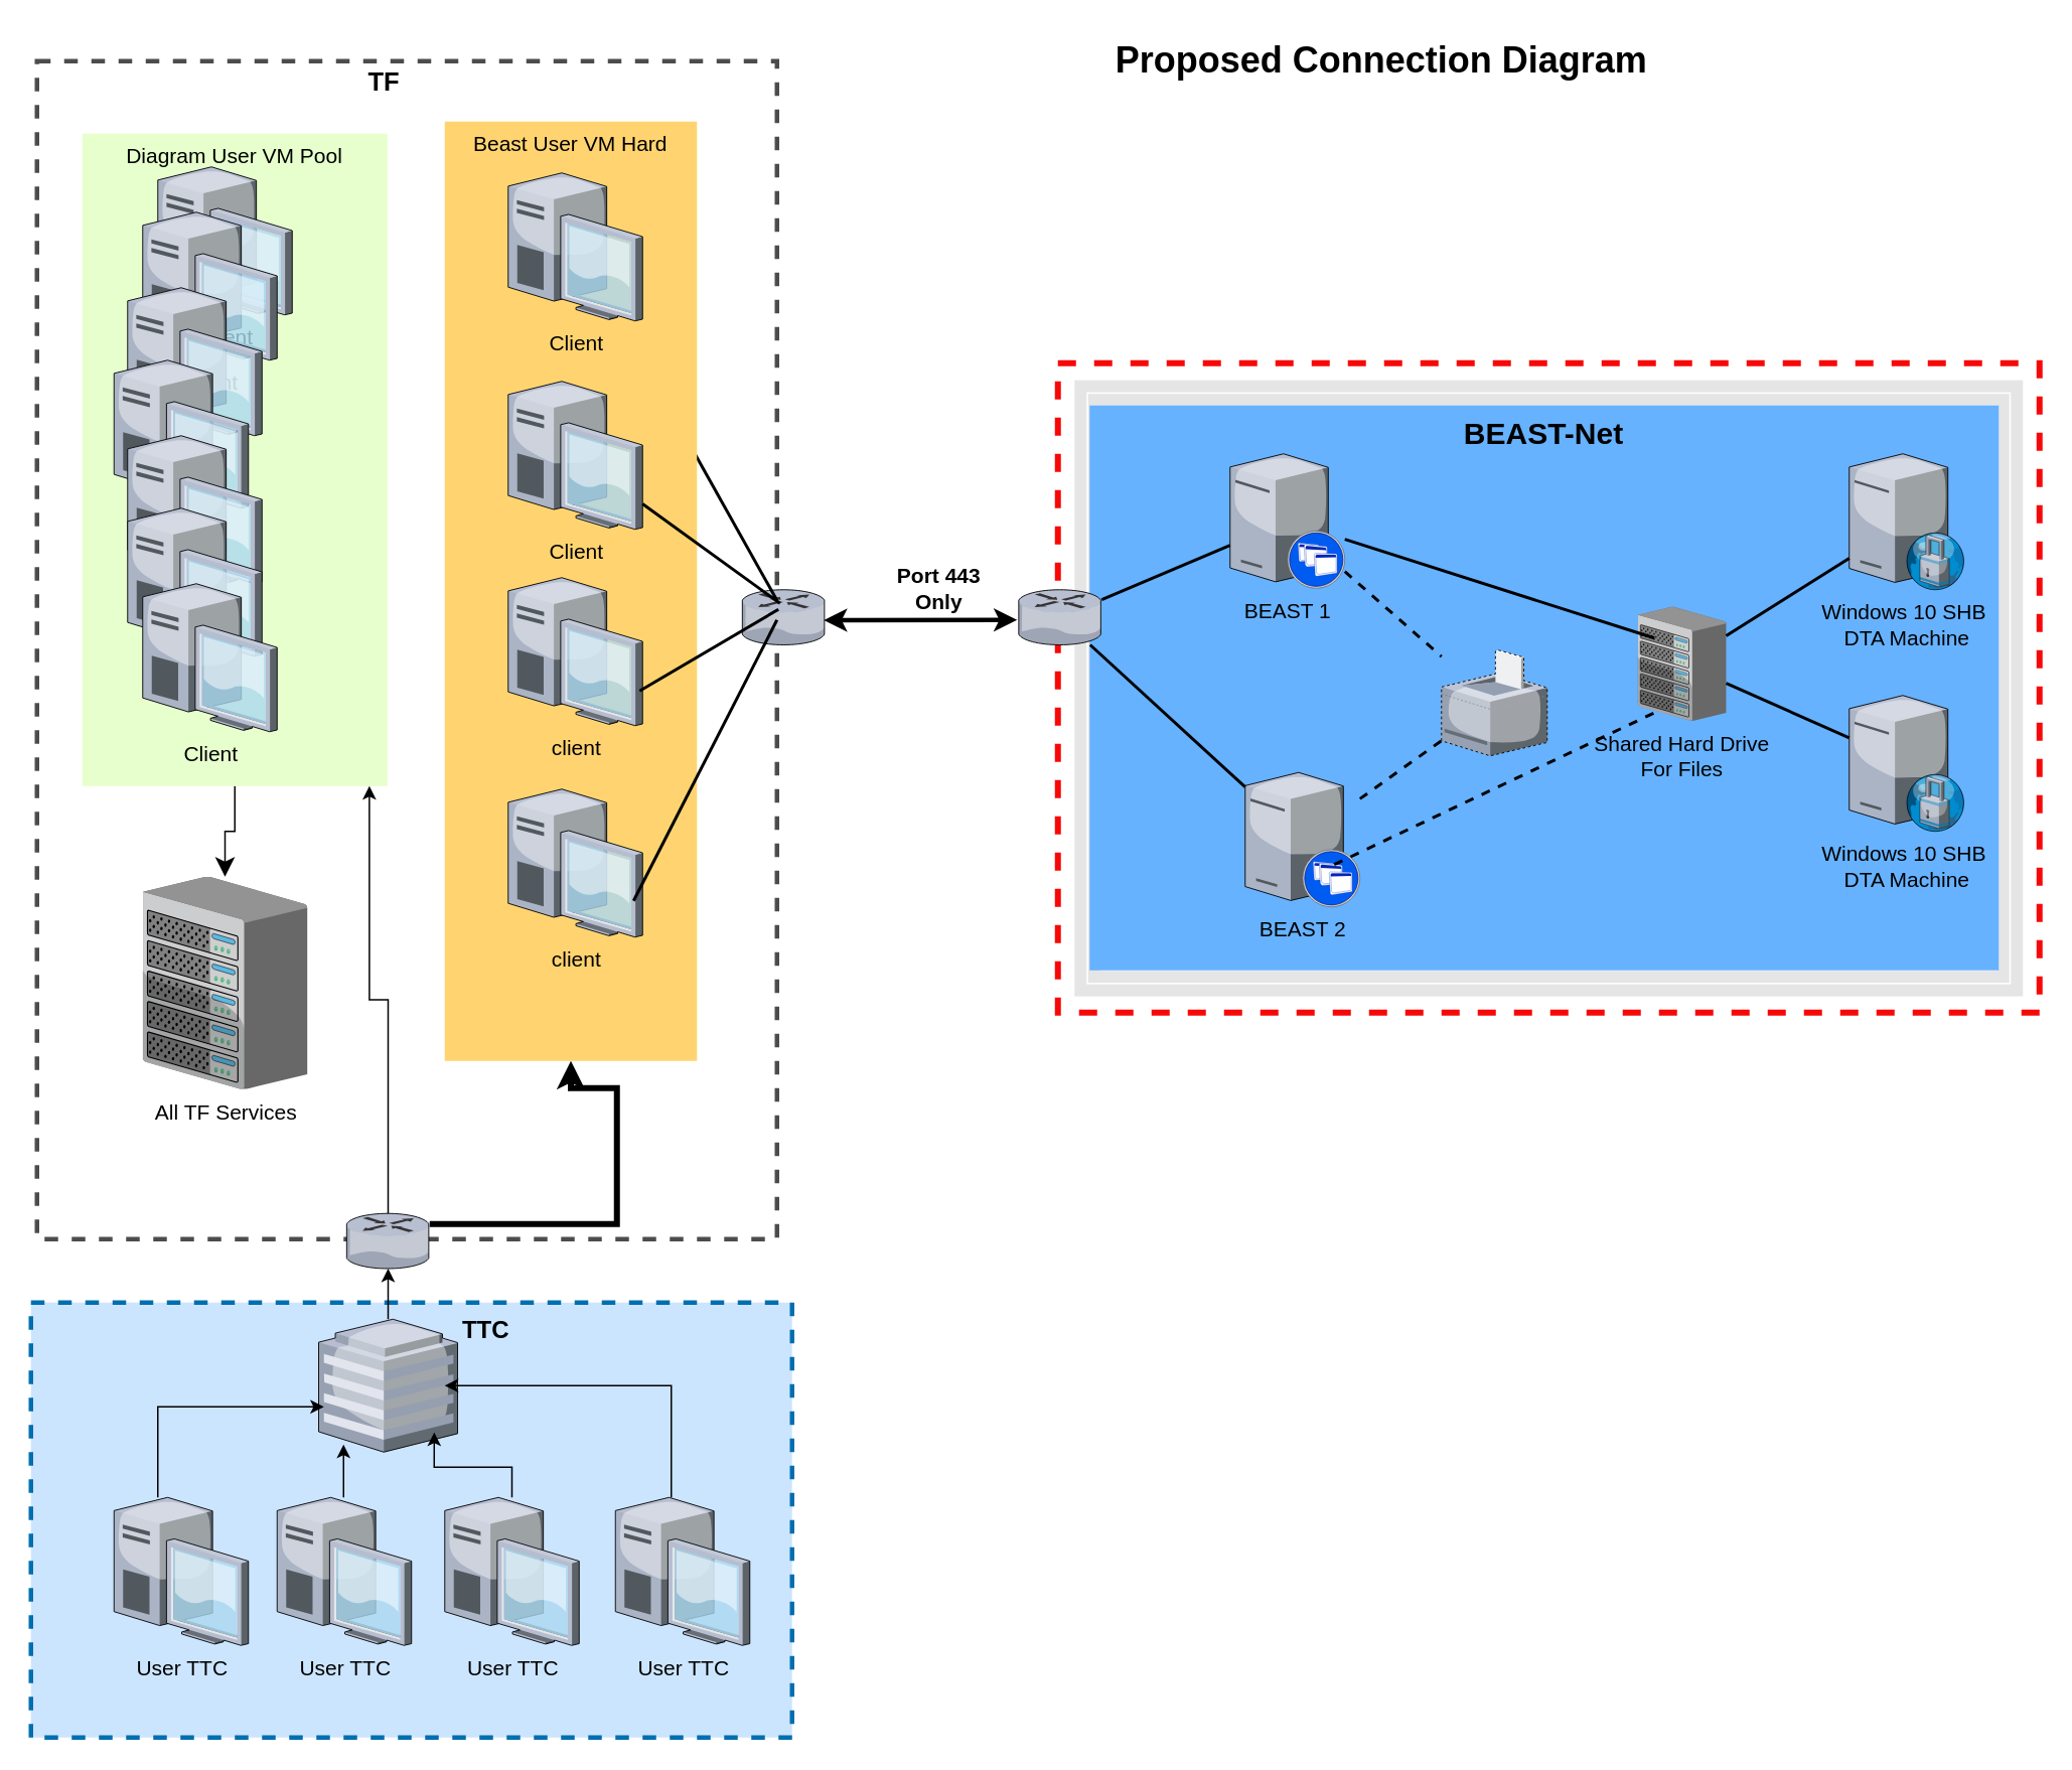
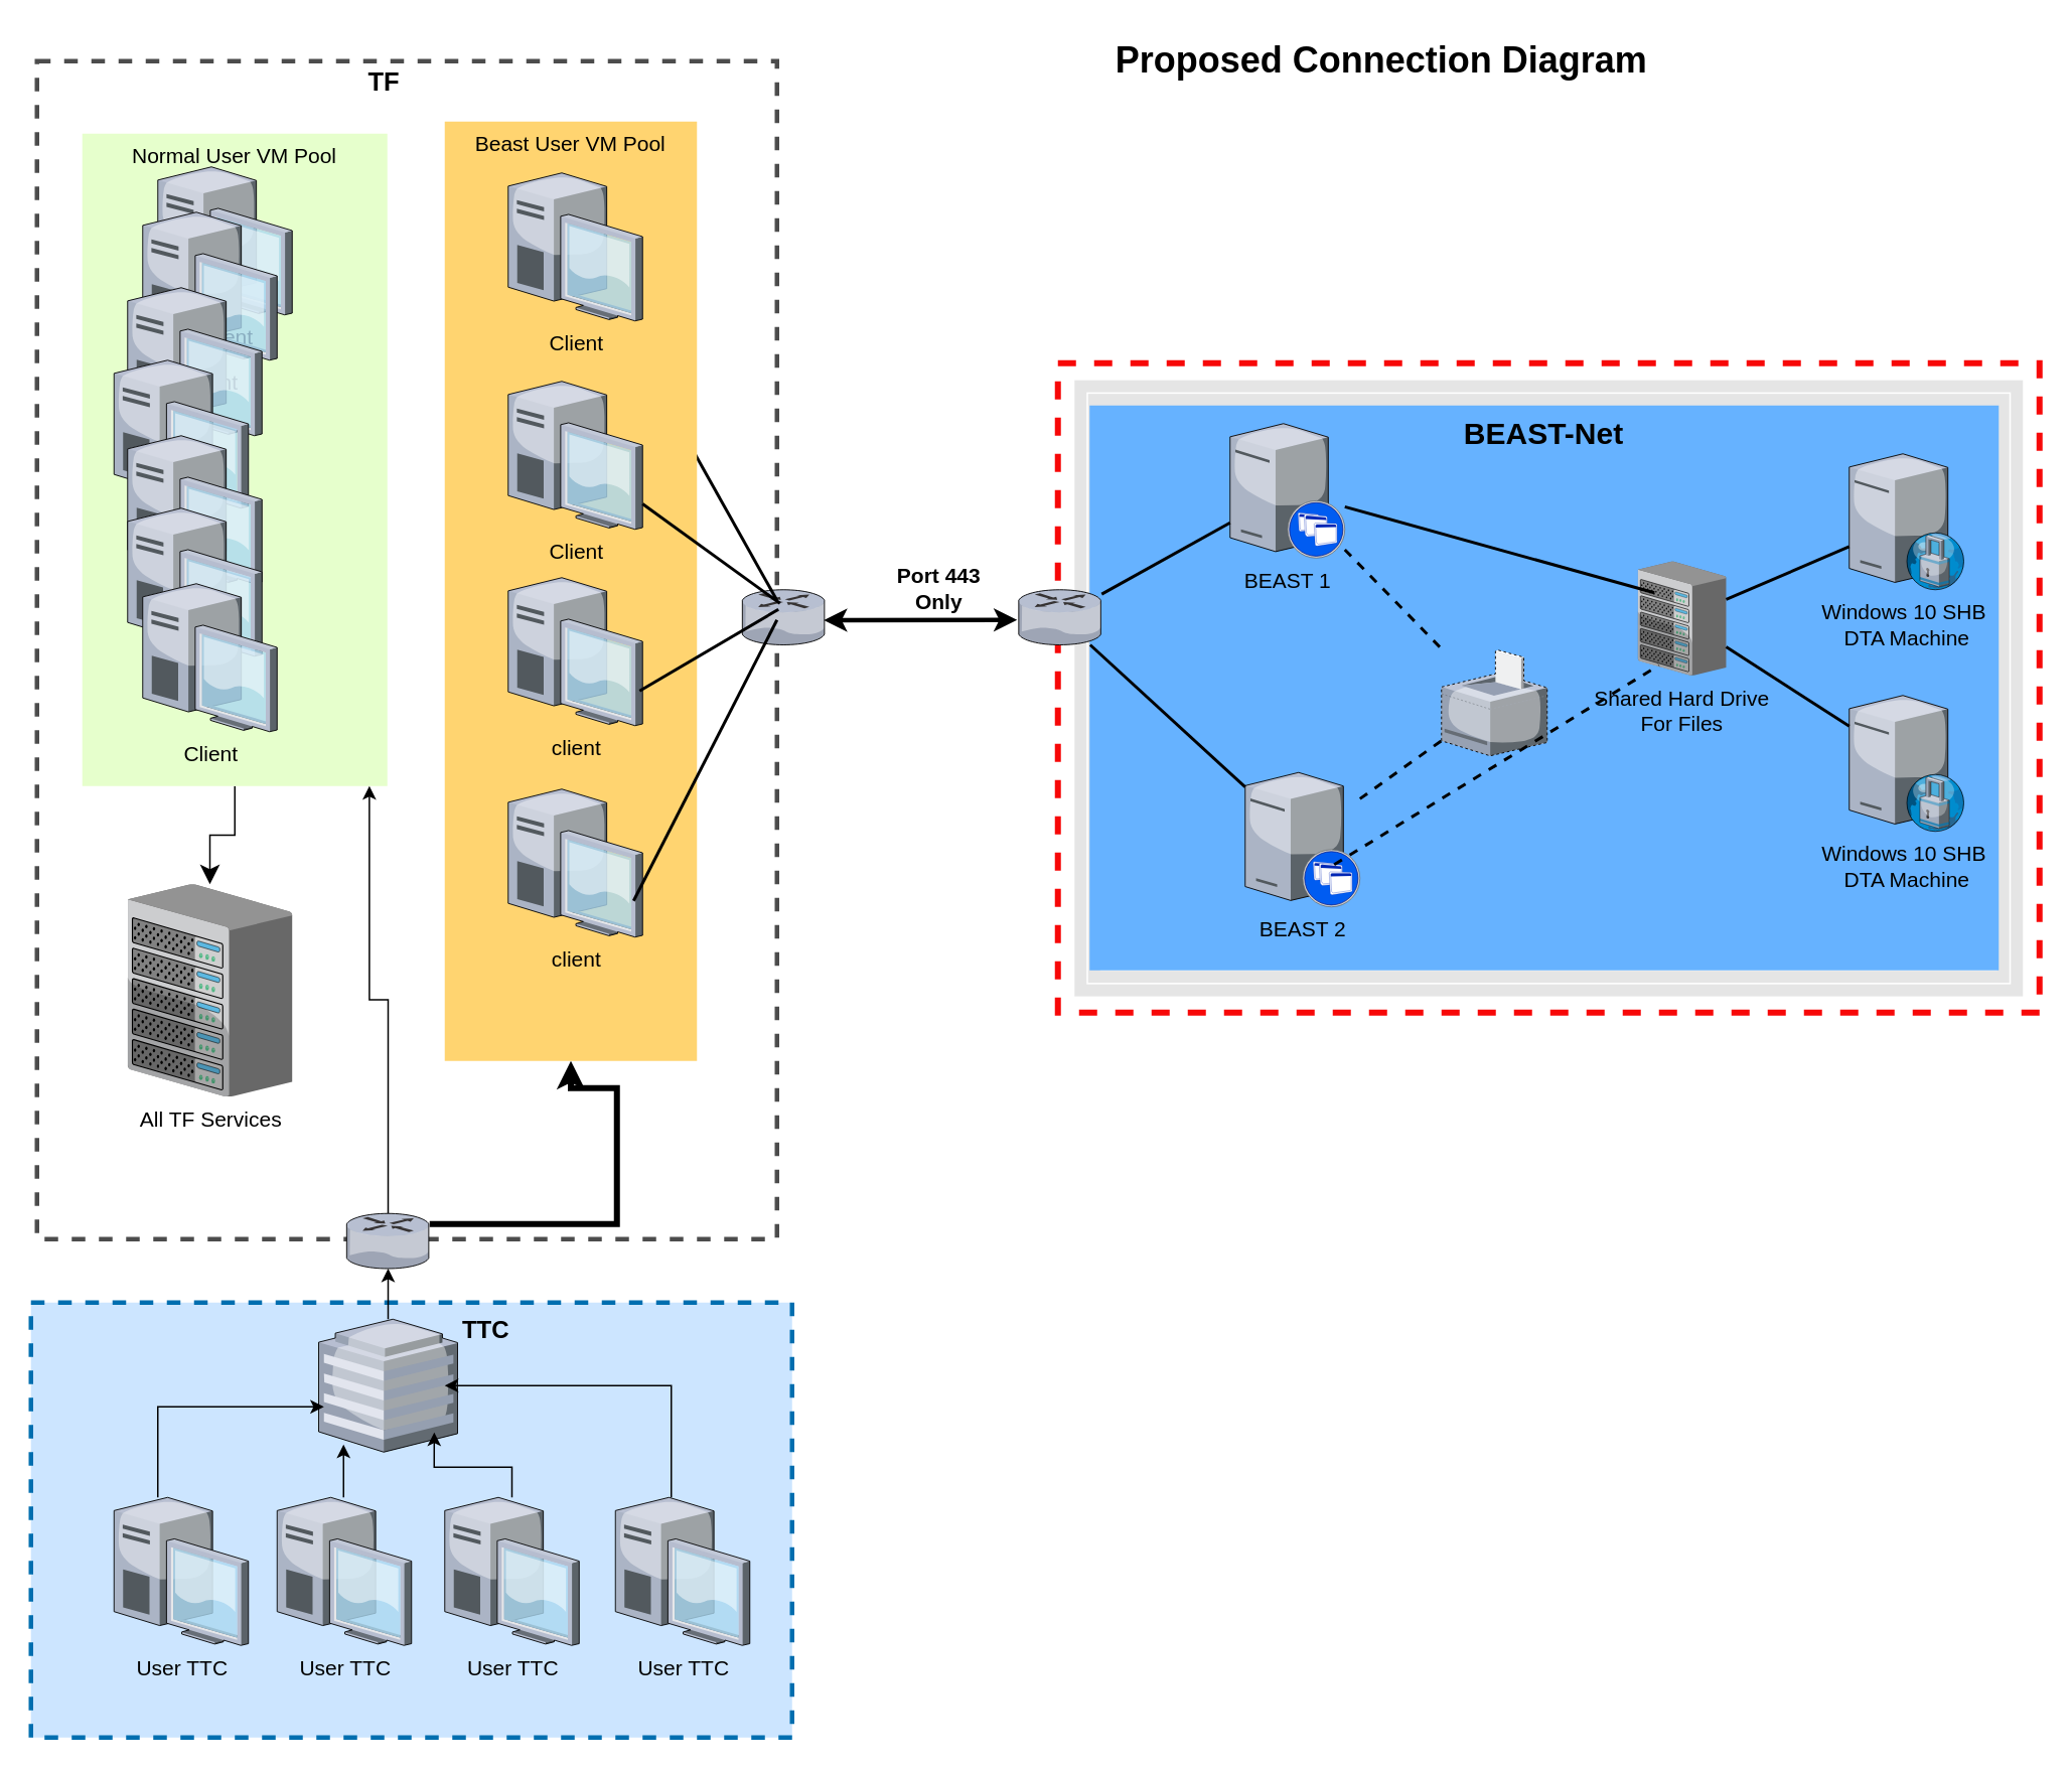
- <mxCell id="21" value="Beast User VM Hard" style="whiteSpace=wrap;html=1;fillColor=#FFD470;gradientColor=none;fontSize=14;strokeColor=none;verticalAlign=top;" parent="20" vertex="1"><mxGeometry width="167" height="622" as="geometry" /></mxCell>
+ <mxCell id="21" value="Beast User VM Pool" style="whiteSpace=wrap;html=1;fillColor=#FFD470;gradientColor=none;fontSize=14;strokeColor=none;verticalAlign=top;" parent="20" vertex="1"><mxGeometry width="167" height="622" as="geometry" /></mxCell>
- <mxCell id="5" value="Diagram User VM Pool" style="whiteSpace=wrap;html=1;fillColor=#E6FFCC;gradientColor=none;fontSize=14;strokeColor=none;verticalAlign=top;" vertex="1" parent="1"><mxGeometry x="54" y="88" width="202" height="432" as="geometry" /></mxCell>
+ <mxCell id="5" value="Normal User VM Pool" style="whiteSpace=wrap;html=1;fillColor=#E6FFCC;gradientColor=none;fontSize=14;strokeColor=none;verticalAlign=top;" vertex="1" parent="1"><mxGeometry x="54" y="88" width="202" height="432" as="geometry" /></mxCell>
- <mxCell id="36" value="BEAST 1" style="verticalLabelPosition=bottom;aspect=fixed;html=1;verticalAlign=top;strokeColor=none;shape=mxgraph.citrix.xenapp_server;fillColor=#66B2FF;gradientColor=#0066CC;fontSize=14;" parent="31" vertex="1"><mxGeometry x="140" y="60" width="76" height="89" as="geometry" /></mxCell>
+ <mxCell id="36" value="BEAST 1" style="verticalLabelPosition=bottom;aspect=fixed;html=1;verticalAlign=top;strokeColor=none;shape=mxgraph.citrix.xenapp_server;fillColor=#66B2FF;gradientColor=#0066CC;fontSize=14;" parent="31" vertex="1"><mxGeometry x="140" y="40" width="76" height="89" as="geometry" /></mxCell>
- <mxCell id="40" value="Shared Hard Drive&lt;br&gt;For Files&lt;br&gt;" style="verticalLabelPosition=bottom;aspect=fixed;html=1;verticalAlign=top;strokeColor=none;shape=mxgraph.citrix.chassis;fillColor=#66B2FF;gradientColor=#0066CC;fontSize=14;" parent="31" vertex="1"><mxGeometry x="410" y="161.25" width="58.49" height="75.5" as="geometry" /></mxCell>
+ <mxCell id="40" value="Shared Hard Drive&lt;br&gt;For Files&lt;br&gt;" style="verticalLabelPosition=bottom;aspect=fixed;html=1;verticalAlign=top;strokeColor=none;shape=mxgraph.citrix.chassis;fillColor=#66B2FF;gradientColor=#0066CC;fontSize=14;" parent="31" vertex="1"><mxGeometry x="410" y="131.25" width="58.49" height="75.5" as="geometry" /></mxCell>
- <mxCell id="13" value="All TF Services" style="verticalLabelPosition=bottom;aspect=fixed;html=1;verticalAlign=top;strokeColor=none;shape=mxgraph.citrix.chassis;fillColor=#66B2FF;gradientColor=#0066CC;fontSize=14;" vertex="1" parent="1"><mxGeometry x="94" y="580" width="109" height="140.7" as="geometry" /></mxCell>
+ <mxCell id="13" value="All TF Services" style="verticalLabelPosition=bottom;aspect=fixed;html=1;verticalAlign=top;strokeColor=none;shape=mxgraph.citrix.chassis;fillColor=#66B2FF;gradientColor=#0066CC;fontSize=14;" vertex="1" parent="1"><mxGeometry x="84" y="585" width="109" height="140.7" as="geometry" /></mxCell>
